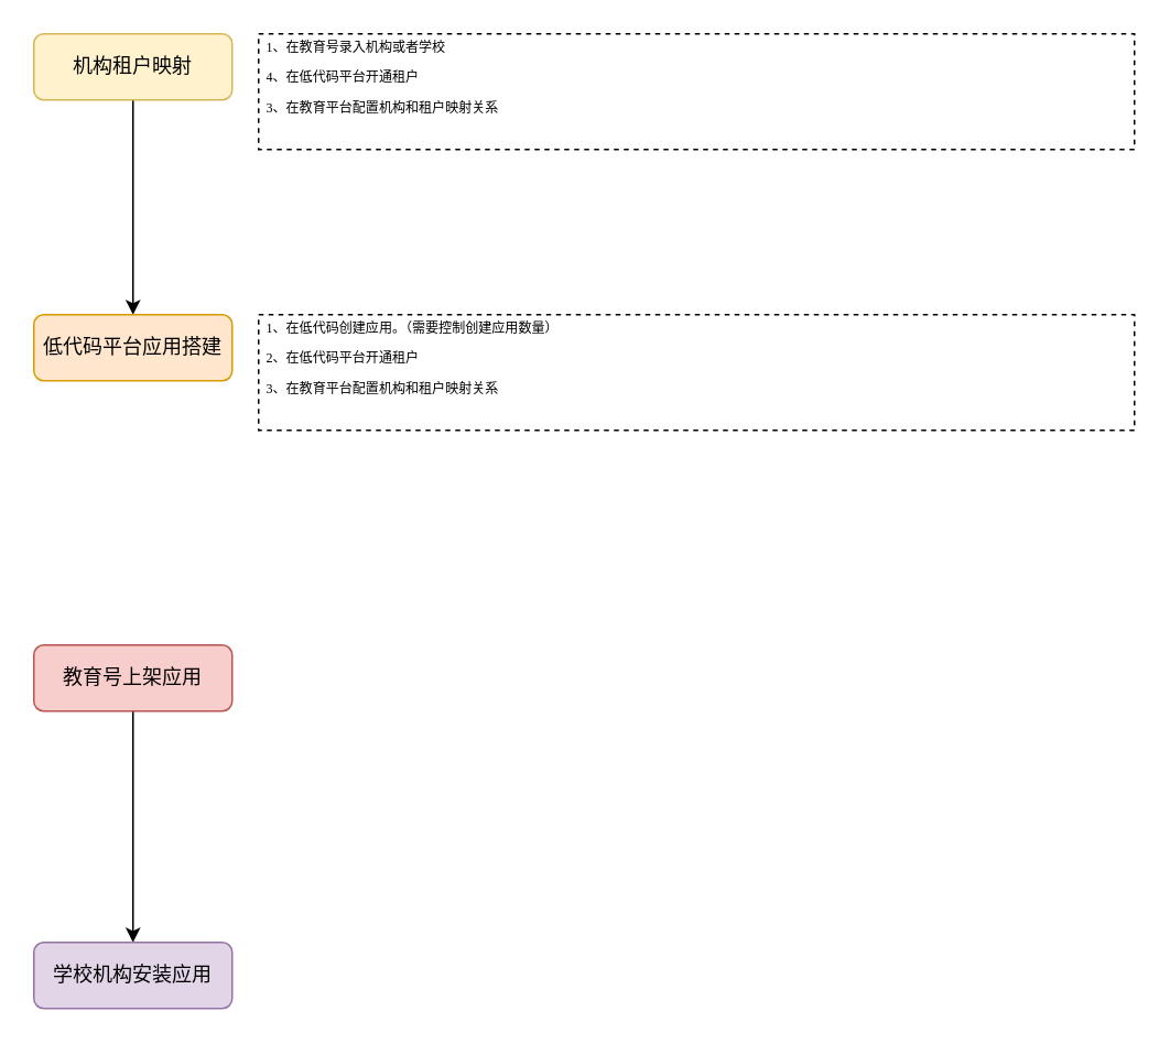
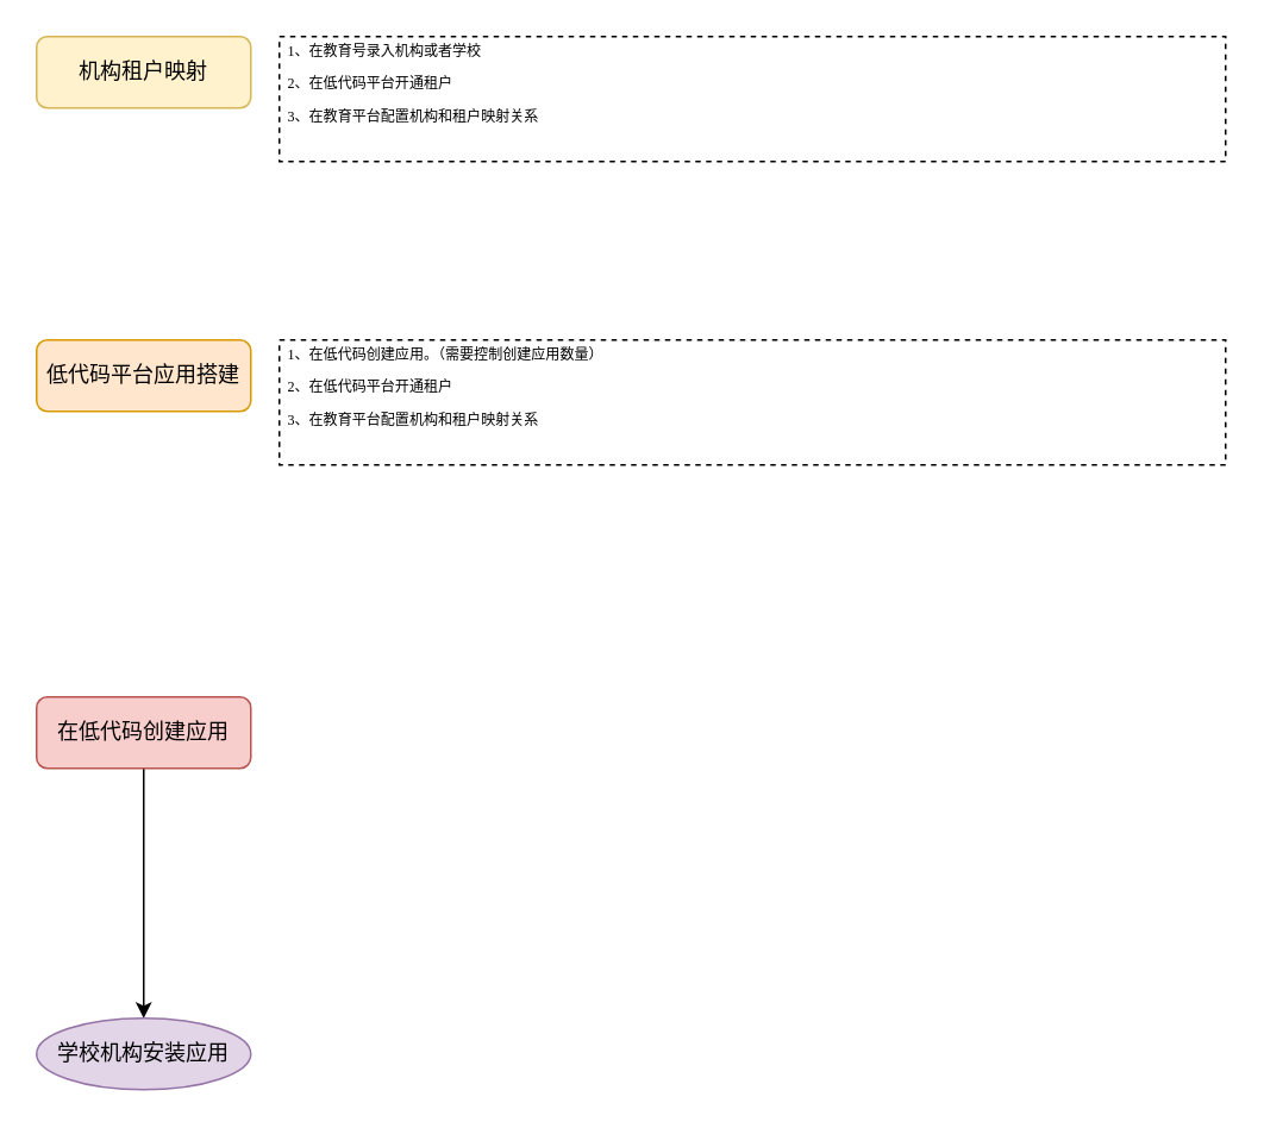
- <mxCell id="8" value="&lt;h6 style=&quot;line-height: 0%;&quot;&gt;&lt;span style=&quot;font-weight: normal;&quot;&gt;1、在教育号录入机构或者学校&lt;/span&gt;&lt;/h6&gt;&lt;h6 style=&quot;line-height: 0%;&quot;&gt;&lt;span style=&quot;font-weight: normal;&quot;&gt;4、在低代码平台开通租户&lt;/span&gt;&lt;/h6&gt;&lt;h6 style=&quot;line-height: 0%;&quot;&gt;&lt;span style=&quot;font-weight: normal;&quot;&gt;3、在教育平台配置机构和租户映射关系&lt;/span&gt;&lt;/h6&gt;" style="text;html=1;spacing=5;spacingTop=-20;whiteSpace=wrap;overflow=hidden;rounded=0;fontFamily=Georgia;verticalAlign=top;strokeColor=default;dashed=1;" vertex="1" parent="1"><mxGeometry x="156" y="20" width="530" height="70" as="geometry" /></mxCell>
+ <mxCell id="8" value="&lt;h6 style=&quot;line-height: 0%;&quot;&gt;&lt;span style=&quot;font-weight: normal;&quot;&gt;1、在教育号录入机构或者学校&lt;/span&gt;&lt;/h6&gt;&lt;h6 style=&quot;line-height: 0%;&quot;&gt;&lt;span style=&quot;font-weight: normal;&quot;&gt;2、在低代码平台开通租户&lt;/span&gt;&lt;/h6&gt;&lt;h6 style=&quot;line-height: 0%;&quot;&gt;&lt;span style=&quot;font-weight: normal;&quot;&gt;3、在教育平台配置机构和租户映射关系&lt;/span&gt;&lt;/h6&gt;" style="text;html=1;spacing=5;spacingTop=-20;whiteSpace=wrap;overflow=hidden;rounded=0;fontFamily=Georgia;verticalAlign=top;strokeColor=default;dashed=1;" vertex="1" parent="1"><mxGeometry x="156" y="20" width="530" height="70" as="geometry" /></mxCell>
- <mxCell id="2" style="edgeStyle=orthogonalEdgeStyle;rounded=0;orthogonalLoop=1;jettySize=auto;html=1;entryX=0.5;entryY=0;entryDx=0;entryDy=0;" edge="1" parent="1" source="3" target="7"><mxGeometry relative="1" as="geometry" /></mxCell>
- <mxCell id="5" value="教育号上架应用" style="rounded=1;whiteSpace=wrap;html=1;fontSize=12;glass=0;strokeWidth=1;shadow=0;fillColor=#f8cecc;strokeColor=#b85450;" parent="1" vertex="1"><mxGeometry x="20" y="390" width="120" height="40" as="geometry" /></mxCell>
+ <mxCell id="5" value="在低代码创建应用" style="rounded=1;whiteSpace=wrap;html=1;fontSize=12;glass=0;strokeWidth=1;shadow=0;fillColor=#f8cecc;strokeColor=#b85450;" parent="1" vertex="1"><mxGeometry x="20" y="390" width="120" height="40" as="geometry" /></mxCell>
- <mxCell id="6" value="学校机构安装应用" style="rounded=1;whiteSpace=wrap;html=1;fontSize=12;glass=0;strokeWidth=1;shadow=0;fillColor=#e1d5e7;strokeColor=#9673a6;" vertex="1" parent="1"><mxGeometry x="20" y="570" width="120" height="40" as="geometry" /></mxCell>
+ <mxCell id="6" value="学校机构安装应用" style="ellipse;whiteSpace=wrap;html=1;fontSize=12;glass=0;strokeWidth=1;shadow=0;fillColor=#e1d5e7;strokeColor=#9673a6;" vertex="1" parent="1"><mxGeometry x="20" y="570" width="120" height="40" as="geometry" /></mxCell>
